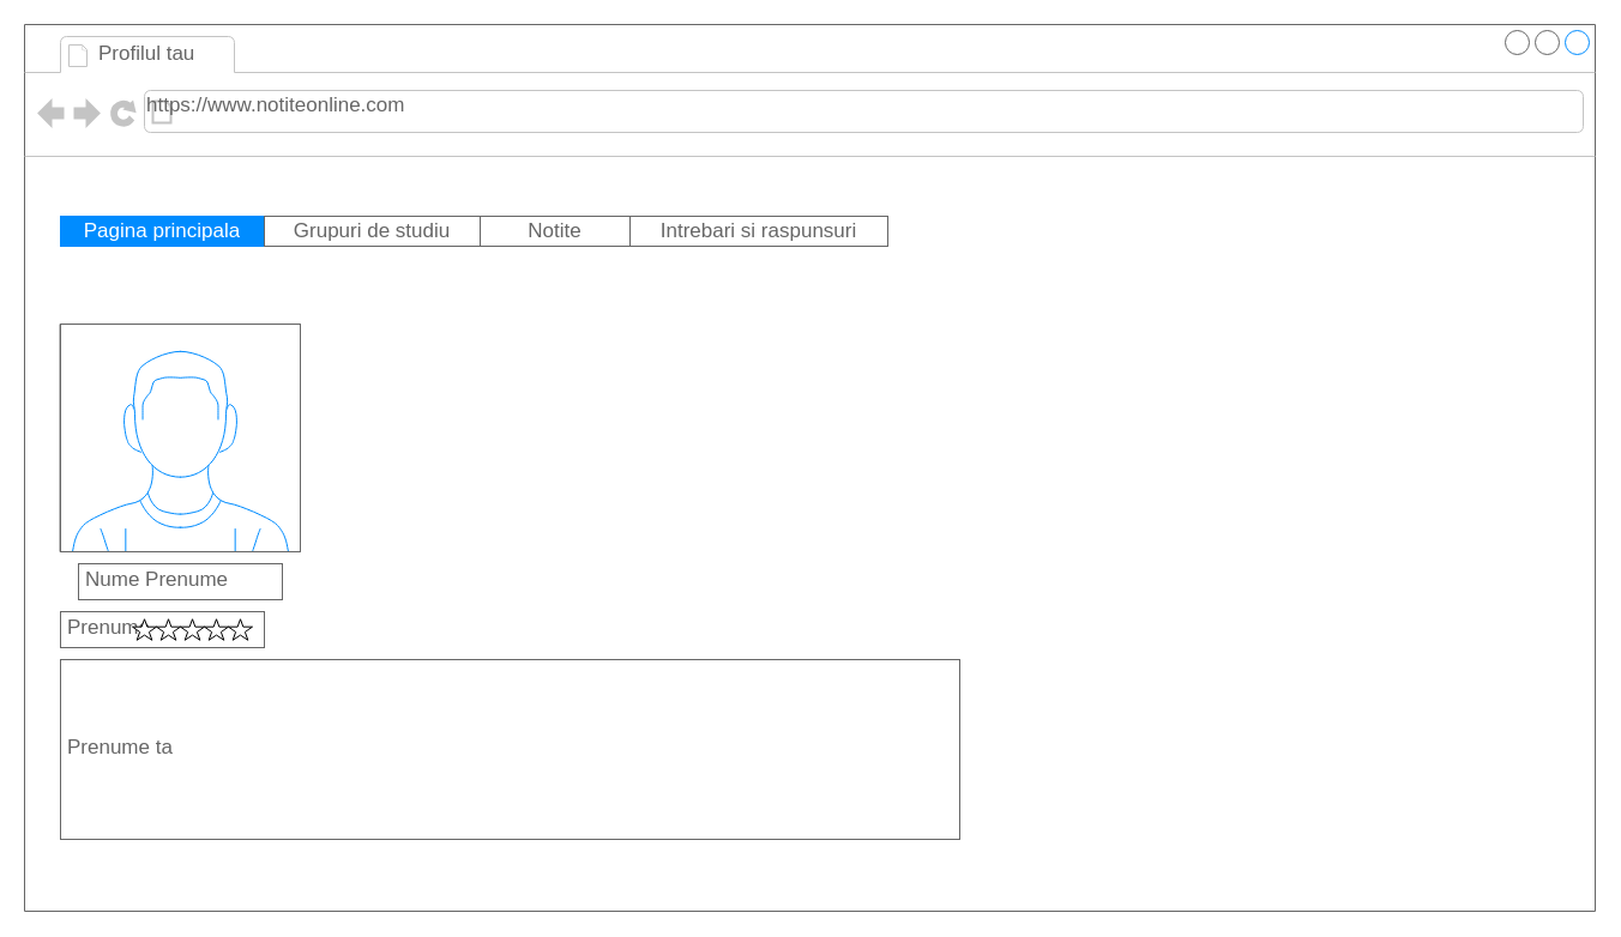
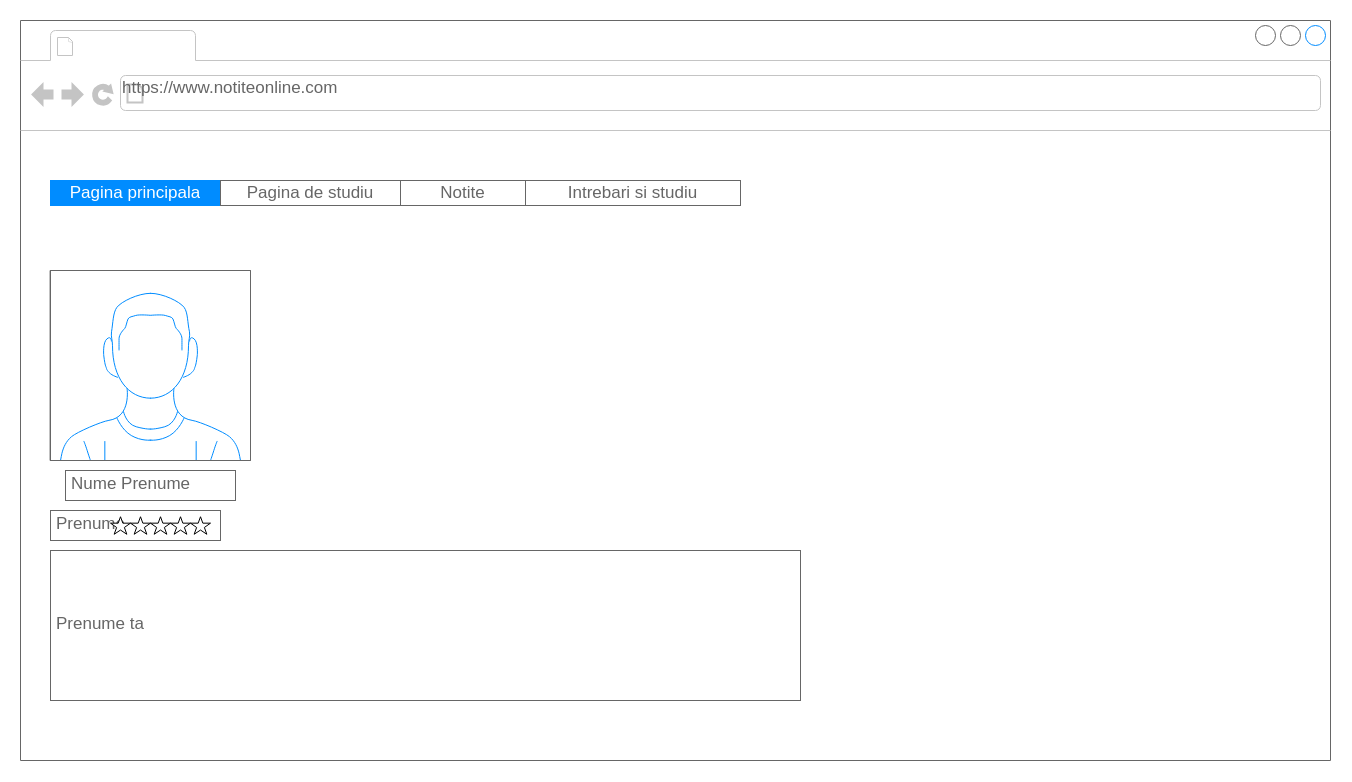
- <mxCell id="3" value="Profilul tau" style="strokeWidth=1;shadow=0;dashed=0;align=center;html=1;shape=mxgraph.mockup.containers.anchor;fontSize=17;fontColor=#666666;align=left;whiteSpace=wrap;" vertex="1" parent="2"><mxGeometry x="60" y="12" width="110" height="26" as="geometry" /></mxCell>
- <mxCell id="16" value="&lt;span style=&quot;color: rgb(102, 102, 102); text-align: left;&quot;&gt;Grupuri de studiu&lt;/span&gt;" style="text;strokeColor=inherit;align=center;verticalAlign=middle;spacingLeft=10;spacingRight=10;overflow=hidden;points=[[0,0.5],[1,0.5]];portConstraint=eastwest;rotatable=0;whiteSpace=wrap;html=1;fillColor=inherit;fontColor=inherit;fontSize=17;" vertex="1" parent="14"><mxGeometry x="170" width="180" height="25" as="geometry" /></mxCell>
+ <mxCell id="16" value="&lt;span style=&quot;color: rgb(102, 102, 102); text-align: left;&quot;&gt;Pagina de studiu&lt;/span&gt;" style="text;strokeColor=inherit;align=center;verticalAlign=middle;spacingLeft=10;spacingRight=10;overflow=hidden;points=[[0,0.5],[1,0.5]];portConstraint=eastwest;rotatable=0;whiteSpace=wrap;html=1;fillColor=inherit;fontColor=inherit;fontSize=17;" vertex="1" parent="14"><mxGeometry x="170" width="180" height="25" as="geometry" /></mxCell>
- <mxCell id="18" value="&lt;span style=&quot;color: rgb(102, 102, 102); text-align: left;&quot;&gt;Intrebari si raspunsuri&lt;/span&gt;" style="text;strokeColor=inherit;align=center;verticalAlign=middle;spacingLeft=10;spacingRight=10;overflow=hidden;points=[[0,0.5],[1,0.5]];portConstraint=eastwest;rotatable=0;whiteSpace=wrap;html=1;fillColor=inherit;fontColor=inherit;fontSize=17;" vertex="1" parent="14"><mxGeometry x="475" width="215" height="25" as="geometry" /></mxCell>
+ <mxCell id="18" value="&lt;span style=&quot;color: rgb(102, 102, 102); text-align: left;&quot;&gt;Intrebari si studiu&lt;/span&gt;" style="text;strokeColor=inherit;align=center;verticalAlign=middle;spacingLeft=10;spacingRight=10;overflow=hidden;points=[[0,0.5],[1,0.5]];portConstraint=eastwest;rotatable=0;whiteSpace=wrap;html=1;fillColor=inherit;fontColor=inherit;fontSize=17;" vertex="1" parent="14"><mxGeometry x="475" width="215" height="25" as="geometry" /></mxCell>
